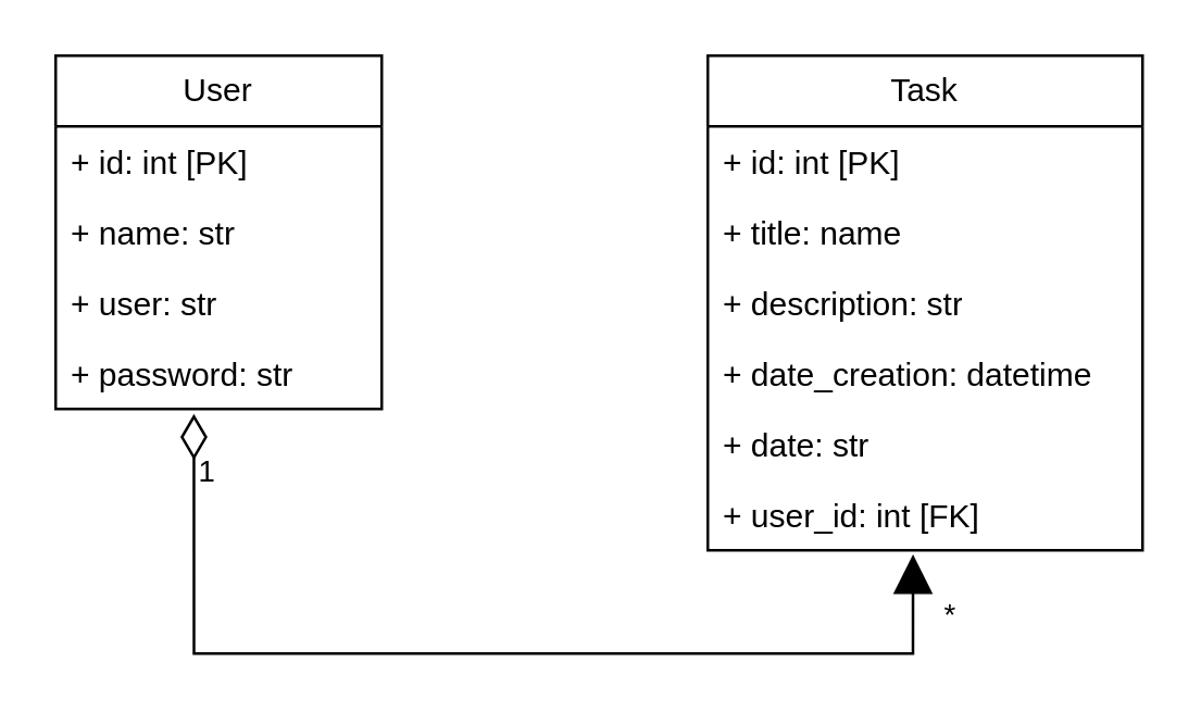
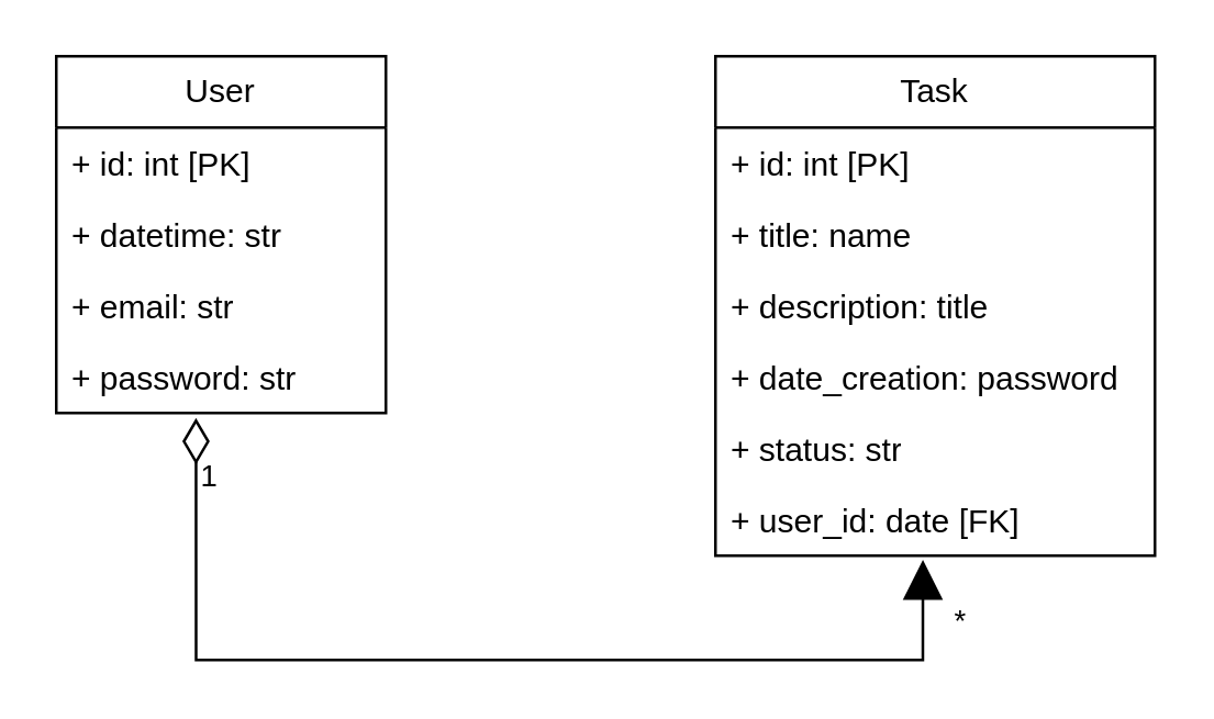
- <mxCell id="4" value="+ name: str&lt;span style=&quot;white-space: pre;&quot;&gt;&#09;&lt;/span&gt;" style="text;strokeColor=none;fillColor=none;align=left;verticalAlign=top;spacingLeft=4;spacingRight=4;overflow=hidden;rotatable=0;points=[[0,0.5],[1,0.5]];portConstraint=eastwest;whiteSpace=wrap;html=1;" vertex="1" parent="2"><mxGeometry y="52" width="120" height="26" as="geometry" /></mxCell>
+ <mxCell id="4" value="+ datetime: str&lt;span style=&quot;white-space: pre;&quot;&gt;&#09;&lt;/span&gt;" style="text;strokeColor=none;fillColor=none;align=left;verticalAlign=top;spacingLeft=4;spacingRight=4;overflow=hidden;rotatable=0;points=[[0,0.5],[1,0.5]];portConstraint=eastwest;whiteSpace=wrap;html=1;" vertex="1" parent="2"><mxGeometry y="52" width="120" height="26" as="geometry" /></mxCell>
- <mxCell id="5" value="+ user: str" style="text;strokeColor=none;fillColor=none;align=left;verticalAlign=top;spacingLeft=4;spacingRight=4;overflow=hidden;rotatable=0;points=[[0,0.5],[1,0.5]];portConstraint=eastwest;whiteSpace=wrap;html=1;" vertex="1" parent="2"><mxGeometry y="78" width="120" height="26" as="geometry" /></mxCell>
+ <mxCell id="5" value="+ email: str" style="text;strokeColor=none;fillColor=none;align=left;verticalAlign=top;spacingLeft=4;spacingRight=4;overflow=hidden;rotatable=0;points=[[0,0.5],[1,0.5]];portConstraint=eastwest;whiteSpace=wrap;html=1;" vertex="1" parent="2"><mxGeometry y="78" width="120" height="26" as="geometry" /></mxCell>
- <mxCell id="10" value="+ description: str" style="text;strokeColor=none;fillColor=none;align=left;verticalAlign=top;spacingLeft=4;spacingRight=4;overflow=hidden;rotatable=0;points=[[0,0.5],[1,0.5]];portConstraint=eastwest;whiteSpace=wrap;html=1;" vertex="1" parent="7"><mxGeometry y="78" width="160" height="26" as="geometry" /></mxCell>
+ <mxCell id="10" value="+ description: title" style="text;strokeColor=none;fillColor=none;align=left;verticalAlign=top;spacingLeft=4;spacingRight=4;overflow=hidden;rotatable=0;points=[[0,0.5],[1,0.5]];portConstraint=eastwest;whiteSpace=wrap;html=1;" vertex="1" parent="7"><mxGeometry y="78" width="160" height="26" as="geometry" /></mxCell>
- <mxCell id="11" value="+ date_creation: datetime" style="text;strokeColor=none;fillColor=none;align=left;verticalAlign=top;spacingLeft=4;spacingRight=4;overflow=hidden;rotatable=0;points=[[0,0.5],[1,0.5]];portConstraint=eastwest;whiteSpace=wrap;html=1;" vertex="1" parent="7"><mxGeometry y="104" width="160" height="26" as="geometry" /></mxCell>
+ <mxCell id="11" value="+ date_creation: password" style="text;strokeColor=none;fillColor=none;align=left;verticalAlign=top;spacingLeft=4;spacingRight=4;overflow=hidden;rotatable=0;points=[[0,0.5],[1,0.5]];portConstraint=eastwest;whiteSpace=wrap;html=1;" vertex="1" parent="7"><mxGeometry y="104" width="160" height="26" as="geometry" /></mxCell>
- <mxCell id="12" value="+ date: str" style="text;strokeColor=none;fillColor=none;align=left;verticalAlign=top;spacingLeft=4;spacingRight=4;overflow=hidden;rotatable=0;points=[[0,0.5],[1,0.5]];portConstraint=eastwest;whiteSpace=wrap;html=1;" vertex="1" parent="7"><mxGeometry y="130" width="160" height="26" as="geometry" /></mxCell>
+ <mxCell id="12" value="+ status: str" style="text;strokeColor=none;fillColor=none;align=left;verticalAlign=top;spacingLeft=4;spacingRight=4;overflow=hidden;rotatable=0;points=[[0,0.5],[1,0.5]];portConstraint=eastwest;whiteSpace=wrap;html=1;" vertex="1" parent="7"><mxGeometry y="130" width="160" height="26" as="geometry" /></mxCell>
- <mxCell id="13" value="+ user_id: int [FK]" style="text;strokeColor=none;fillColor=none;align=left;verticalAlign=top;spacingLeft=4;spacingRight=4;overflow=hidden;rotatable=0;points=[[0,0.5],[1,0.5]];portConstraint=eastwest;whiteSpace=wrap;html=1;" vertex="1" parent="7"><mxGeometry y="156" width="160" height="26" as="geometry" /></mxCell>
+ <mxCell id="13" value="+ user_id: date [FK]" style="text;strokeColor=none;fillColor=none;align=left;verticalAlign=top;spacingLeft=4;spacingRight=4;overflow=hidden;rotatable=0;points=[[0,0.5],[1,0.5]];portConstraint=eastwest;whiteSpace=wrap;html=1;" vertex="1" parent="7"><mxGeometry y="156" width="160" height="26" as="geometry" /></mxCell>
